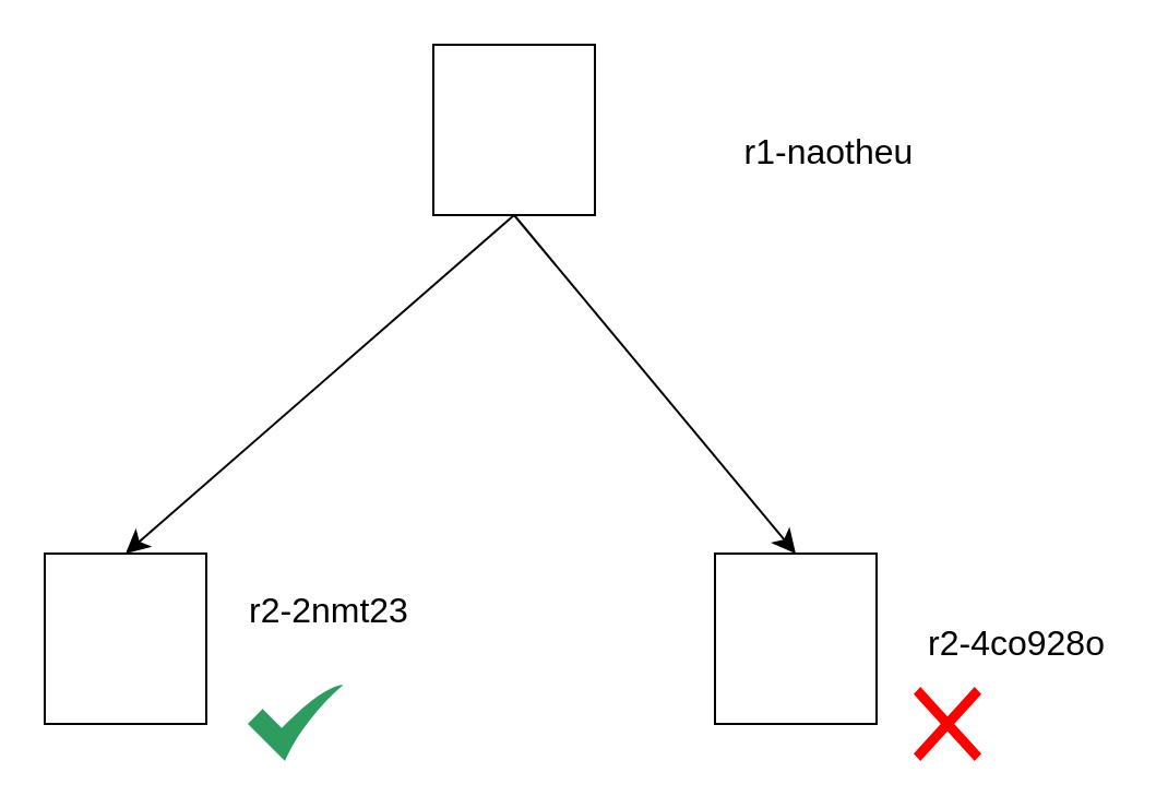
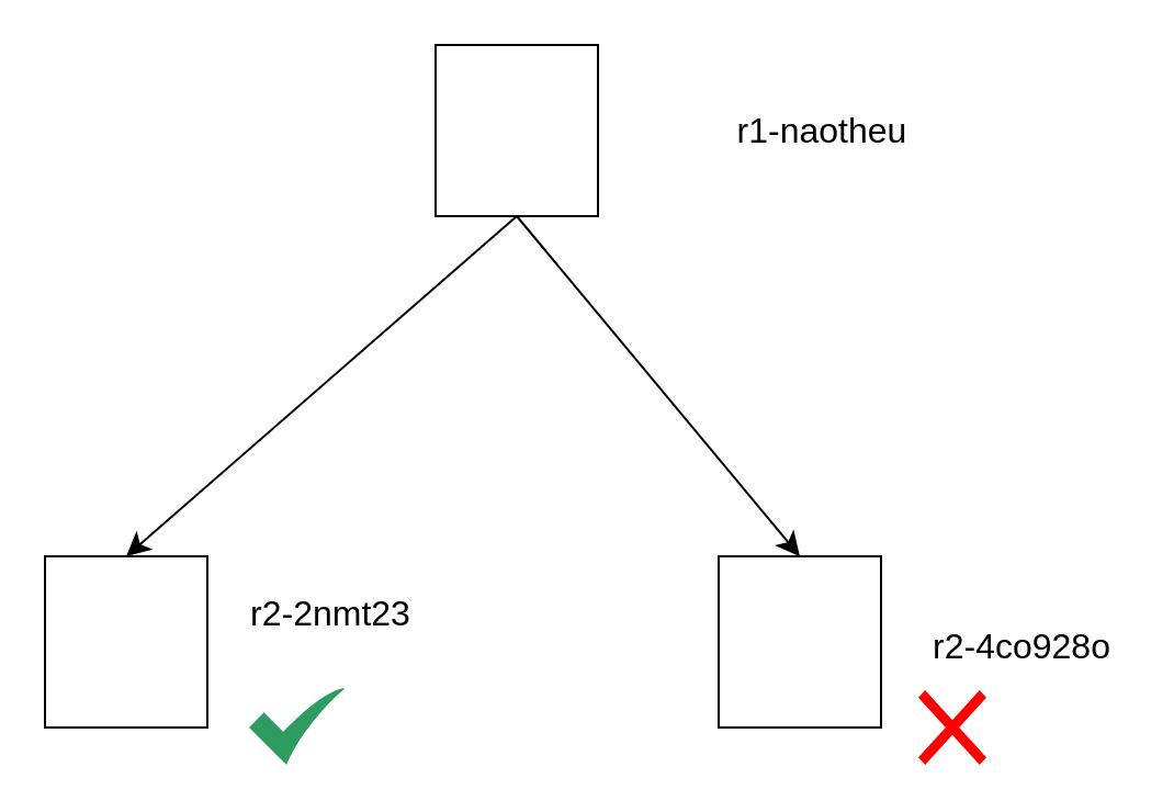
- <mxCell id="5" value="r1-naotheu" style="text;html=1;align=center;verticalAlign=middle;whiteSpace=wrap;rounded=0;fontSize=16;" parent="1" vertex="1"><mxGeometry x="332" y="54" width="95" height="30" as="geometry" /></mxCell>
+ <mxCell id="5" value="r1-naotheu" style="text;html=1;align=center;verticalAlign=middle;whiteSpace=wrap;rounded=0;fontSize=16;" parent="1" vertex="1"><mxGeometry x="327" y="44" width="95" height="30" as="geometry" /></mxCell>
